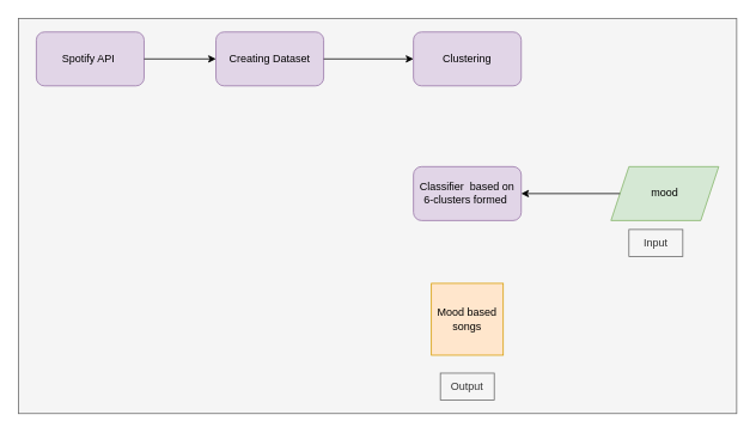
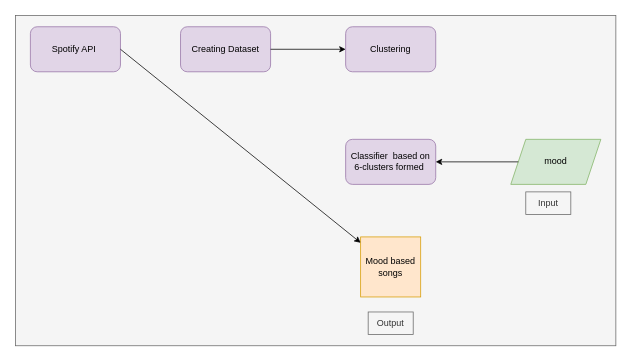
- <mxCell id="9" value="" style="endArrow=classic;html=1;rounded=0;exitX=1;exitY=0.5;exitDx=0;exitDy=0;entryX=0;entryY=0.5;entryDx=0;entryDy=0;" edge="1" parent="1" source="3" target="4"><mxGeometry width="50" height="50" relative="1" as="geometry"><mxPoint x="360" y="285" as="sourcePoint" /><mxPoint x="410" y="235" as="targetPoint" /></mxGeometry></mxCell>
+ <mxCell id="9" value="" style="endArrow=classic;html=1;rounded=0;exitX=1;exitY=0.5;exitDx=0;exitDy=0;" edge="1" parent="1" source="3" target="8"><mxGeometry width="50" height="50" relative="1" as="geometry"><mxPoint x="360" y="285" as="sourcePoint" /><mxPoint x="410" y="235" as="targetPoint" /></mxGeometry></mxCell>
